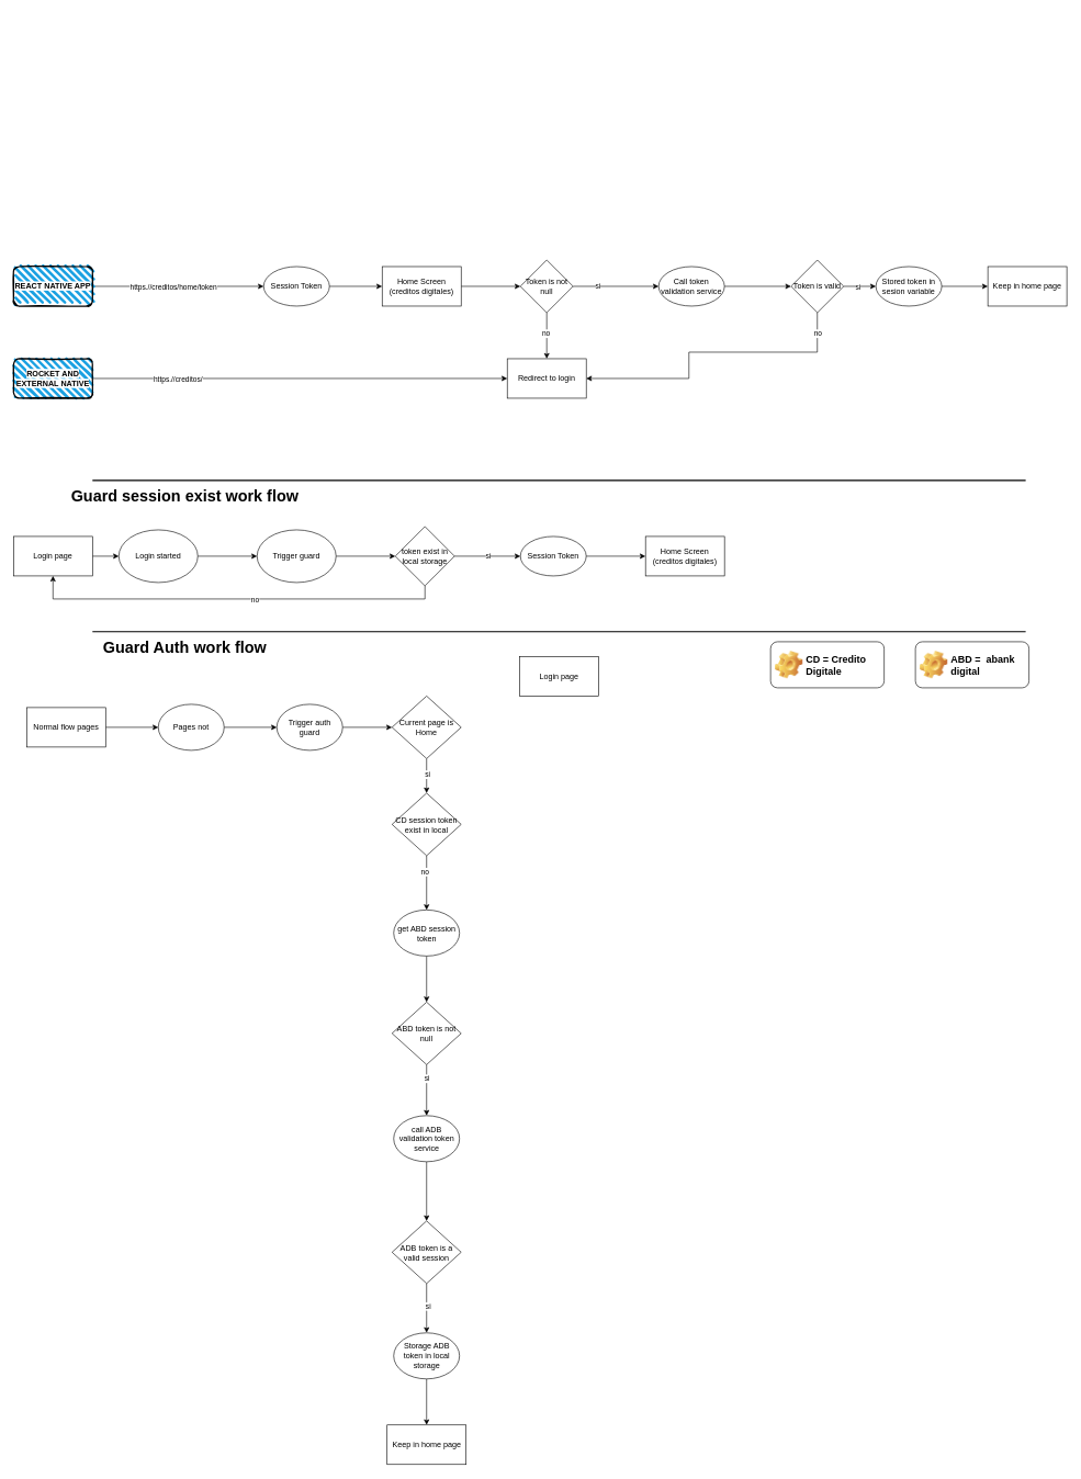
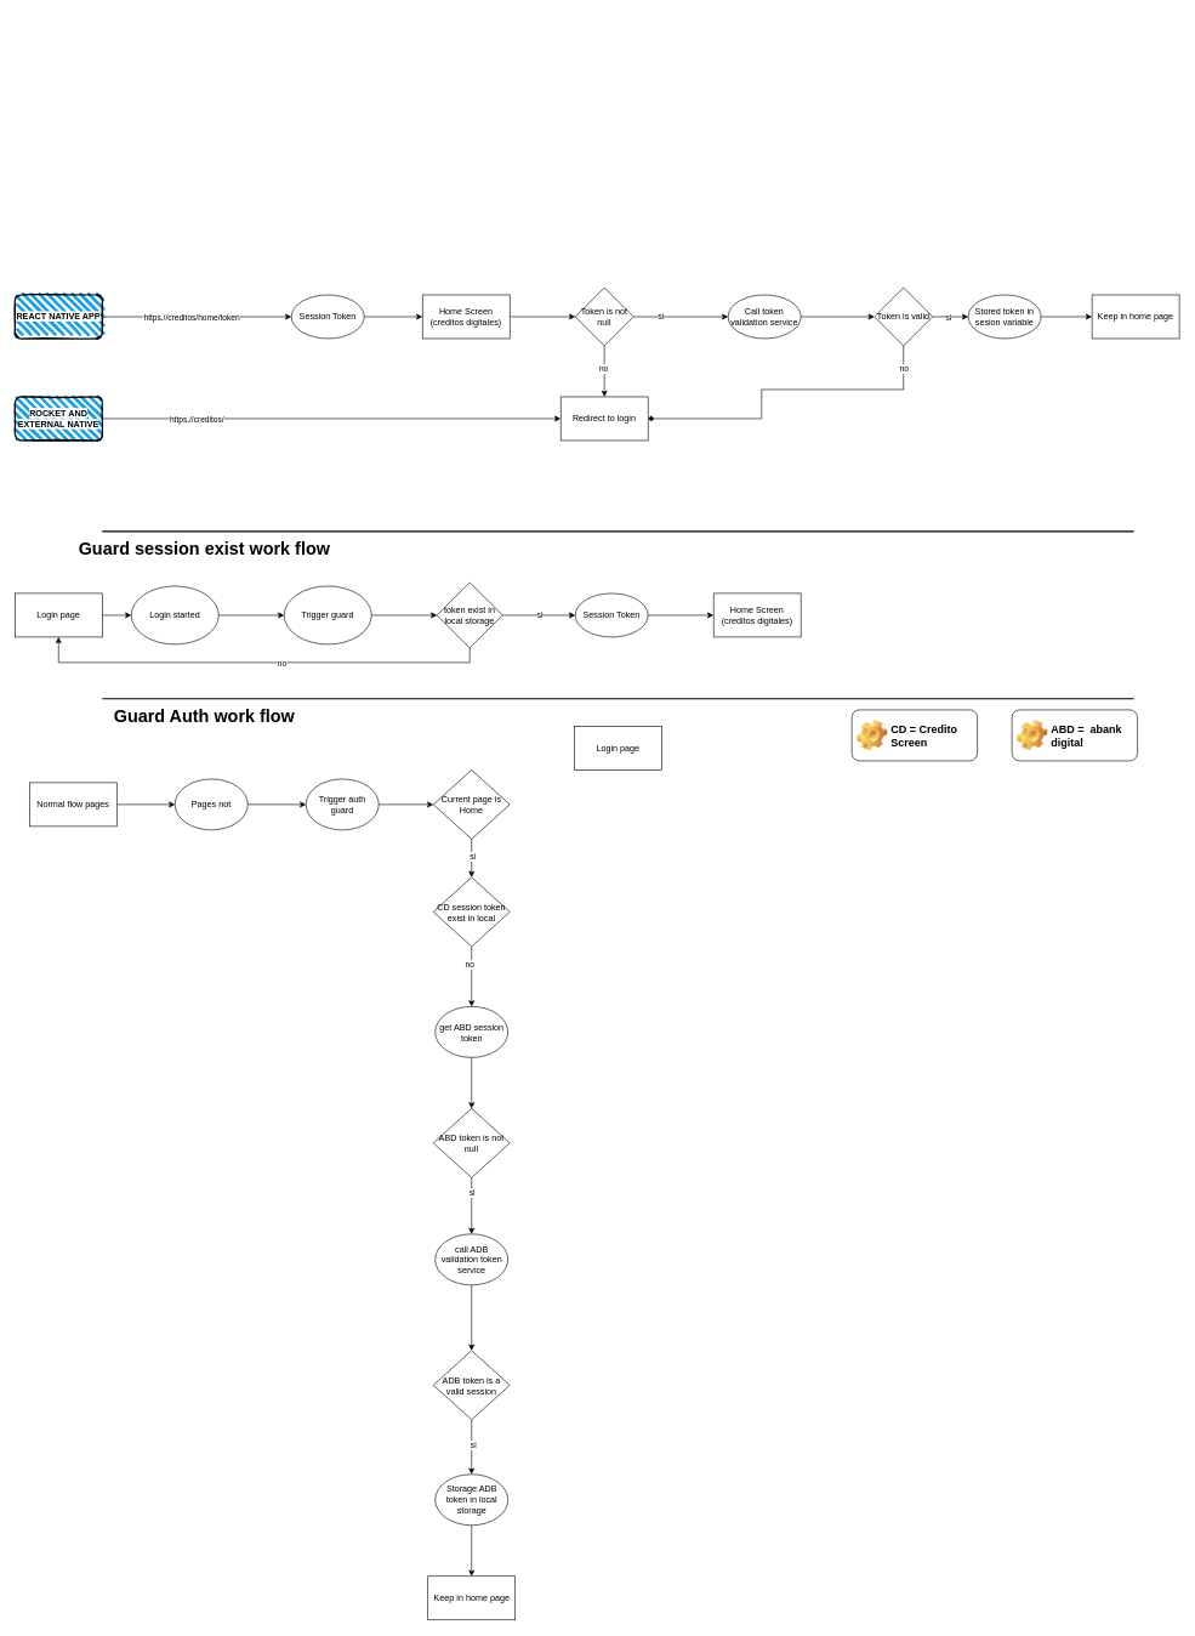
- <mxCell id="16" style="edgeStyle=orthogonalEdgeStyle;rounded=0;orthogonalLoop=1;jettySize=auto;html=1;entryX=1;entryY=0.5;entryDx=0;entryDy=0;" edge="1" parent="1" source="18" target="13"><mxGeometry relative="1" as="geometry"><Array as="points"><mxPoint x="1241" y="534" /><mxPoint x="1046" y="534" /><mxPoint x="1046" y="574" /></Array></mxGeometry></mxCell>
+ <mxCell id="16" style="edgeStyle=orthogonalEdgeStyle;rounded=0;orthogonalLoop=1;jettySize=auto;html=1;entryX=1;entryY=0.5;entryDx=0;entryDy=0;endArrow=diamond;" edge="1" parent="1" source="18" target="13"><mxGeometry relative="1" as="geometry"><Array as="points"><mxPoint x="1241" y="534" /><mxPoint x="1046" y="534" /><mxPoint x="1046" y="574" /></Array></mxGeometry></mxCell>
- <mxCell id="72" value="&lt;font style=&quot;font-size: 15px;&quot;&gt;CD = Credito Digitale&lt;/font&gt;" style="label;whiteSpace=wrap;html=1;image=img/clipart/Gear_128x128.png" vertex="1" parent="1"><mxGeometry x="1170" y="974" width="172.5" height="70" as="geometry" /></mxCell>
+ <mxCell id="72" value="&lt;font style=&quot;font-size: 15px;&quot;&gt;CD = Credito Screen&lt;/font&gt;" style="label;whiteSpace=wrap;html=1;image=img/clipart/Gear_128x128.png" vertex="1" parent="1"><mxGeometry x="1170" y="974" width="172.5" height="70" as="geometry" /></mxCell>
